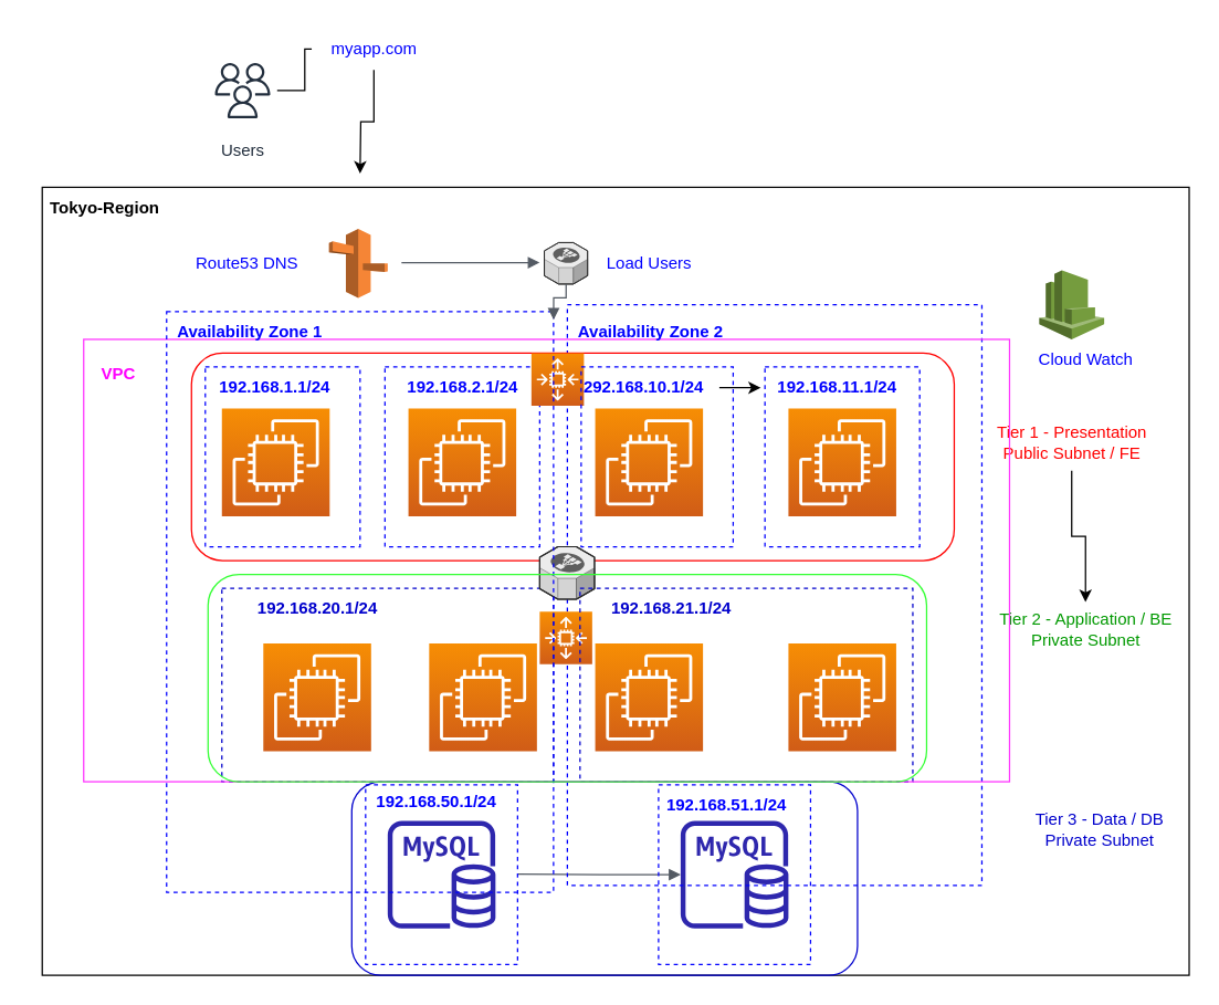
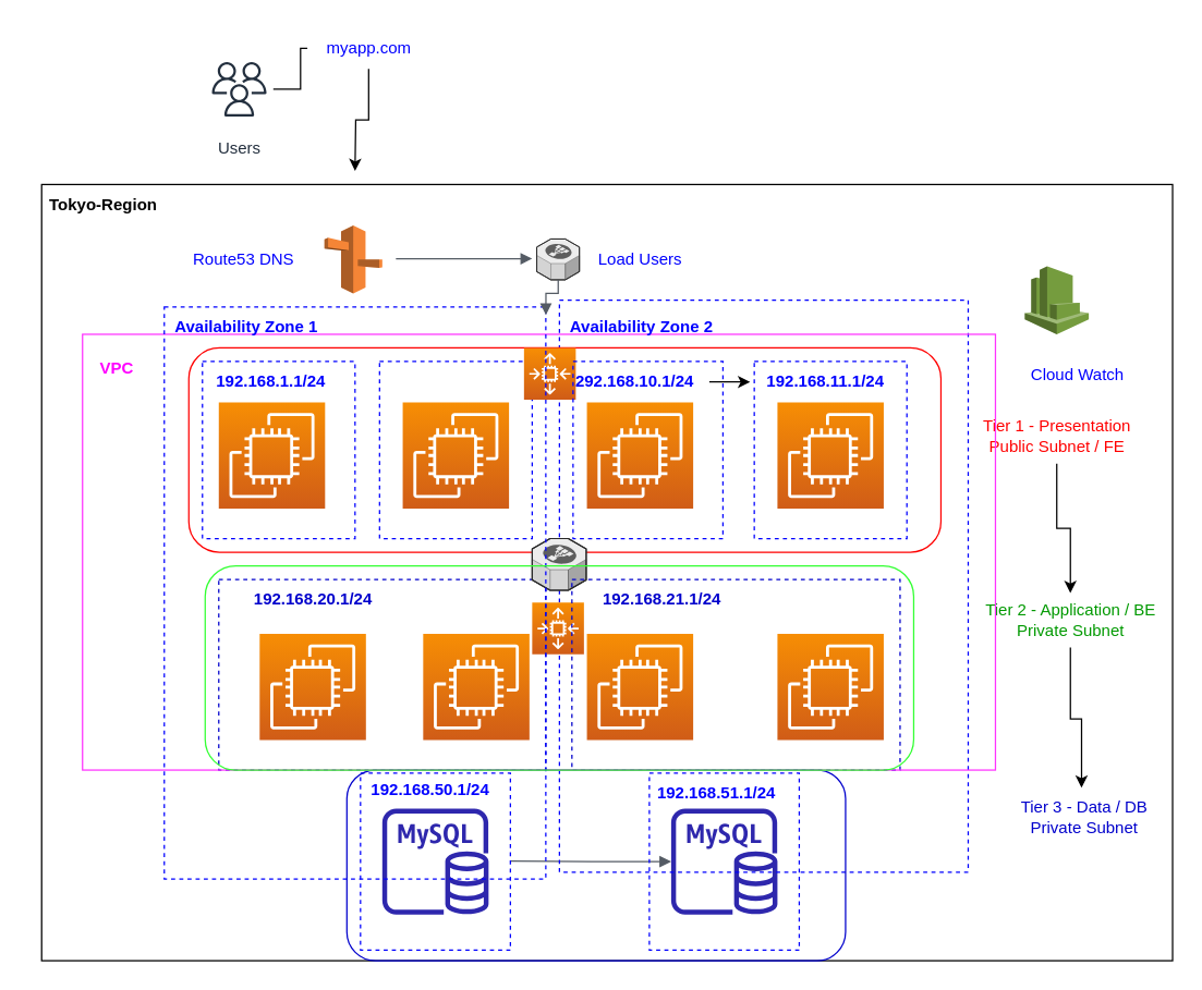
- <mxCell id="28" value="Cloud Watch" style="text;html=1;align=center;verticalAlign=middle;resizable=0;points=[];autosize=1;strokeColor=none;fillColor=none;fontColor=#0000FF;" vertex="1" parent="2"><mxGeometry x="720" y="110" width="90" height="30" as="geometry" /></mxCell>
+ <mxCell id="28" value="Cloud Watch" style="text;html=1;align=center;verticalAlign=middle;resizable=0;points=[];autosize=1;strokeColor=none;fillColor=none;fontColor=#0000FF;" vertex="1" parent="2"><mxGeometry x="725" y="125" width="90" height="30" as="geometry" /></mxCell>
- <mxCell id="19" value="&lt;font color=&quot;#0000ff&quot;&gt;192.168.2.1/24&lt;/font&gt;" style="text;html=1;align=center;verticalAlign=middle;resizable=0;points=[];autosize=1;strokeColor=none;fillColor=none;fontStyle=1" vertex="1" parent="2"><mxGeometry x="264" y="130" width="100" height="30" as="geometry" /></mxCell>
+ <mxCell id="43" value="" style="edgeStyle=orthogonalEdgeStyle;rounded=0;orthogonalLoop=1;jettySize=auto;html=1;fontColor=#0000CC;entryX=0.485;entryY=-0.05;entryDx=0;entryDy=0;entryPerimeter=0;" edge="1" parent="2" source="35" target="37"><mxGeometry relative="1" as="geometry"><mxPoint x="765" y="420" as="targetPoint" /></mxGeometry></mxCell>
